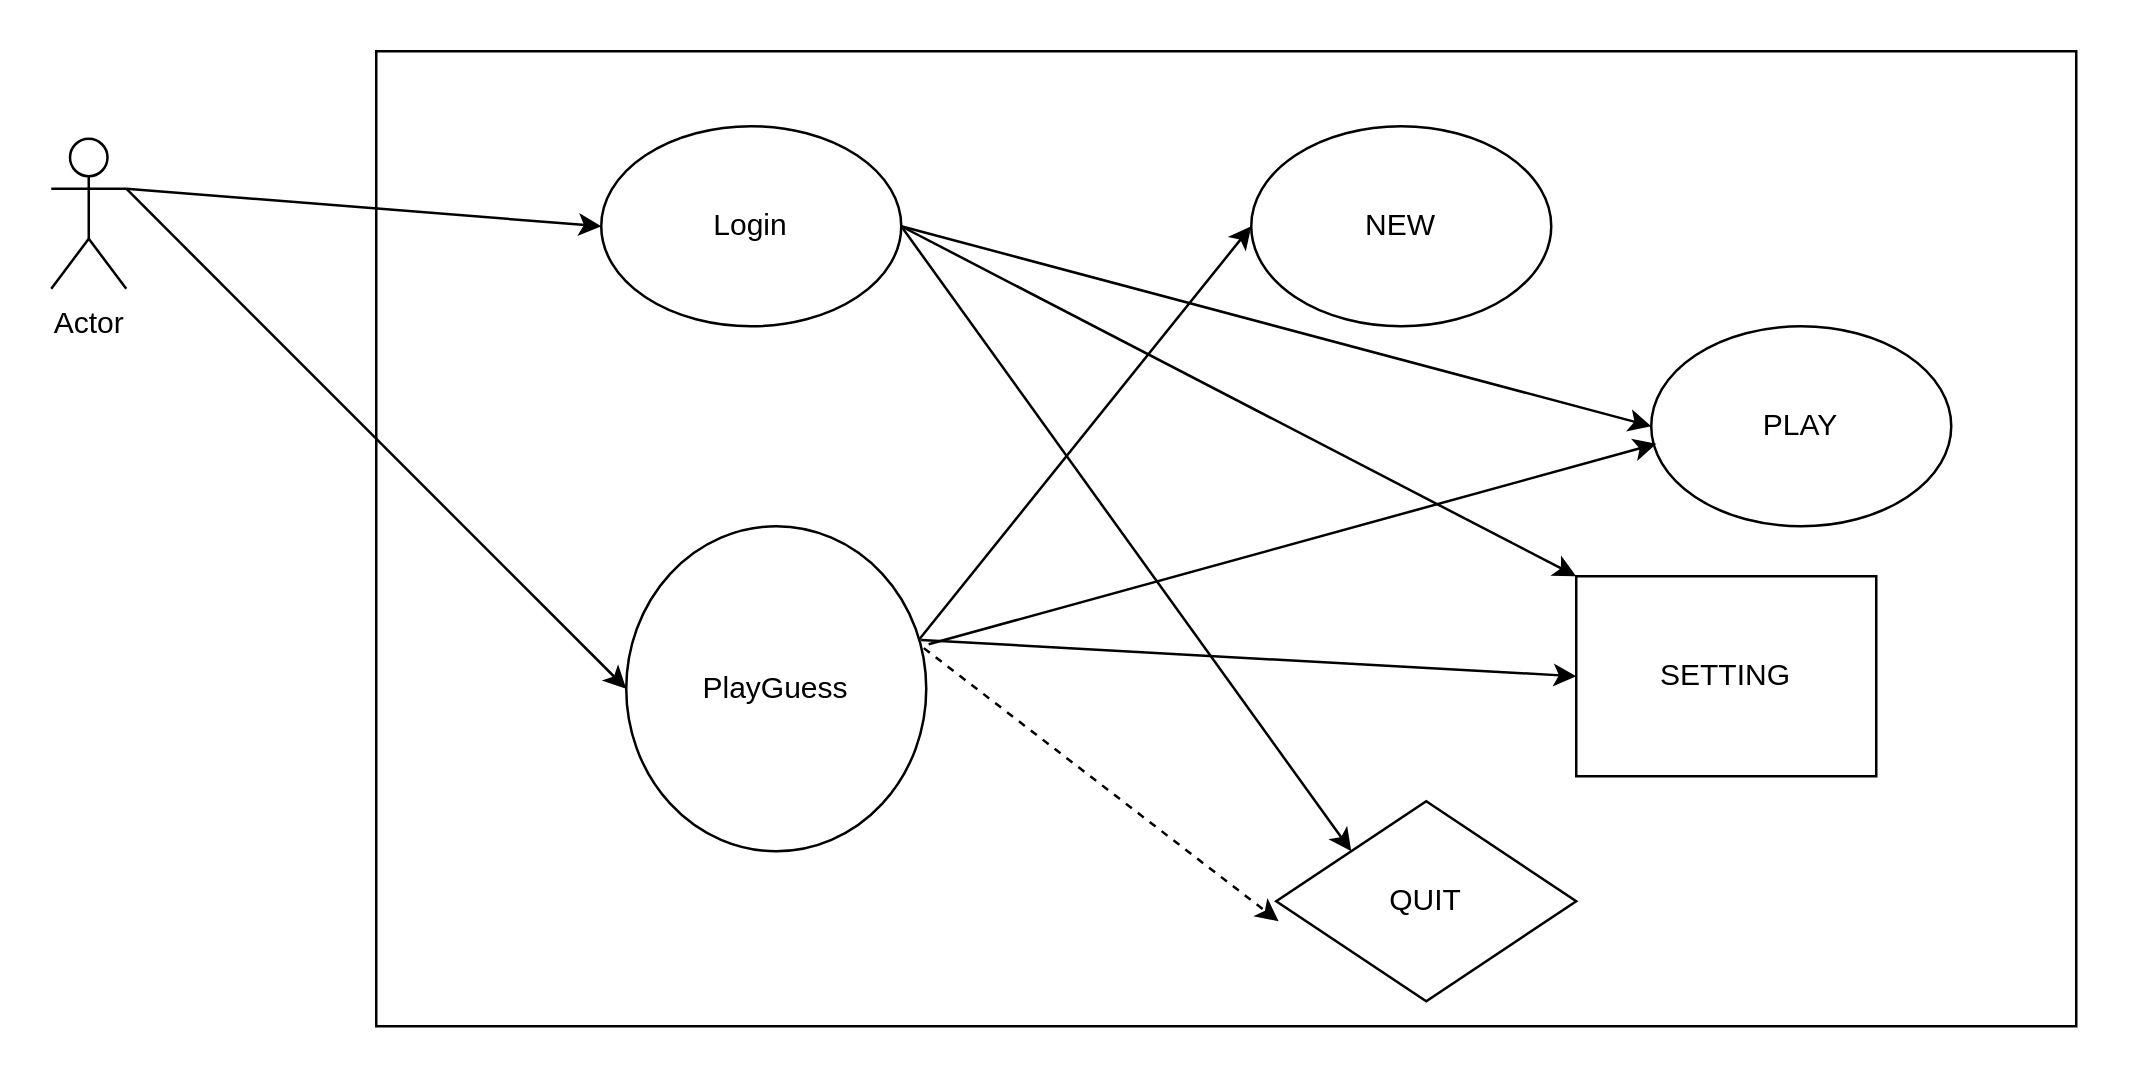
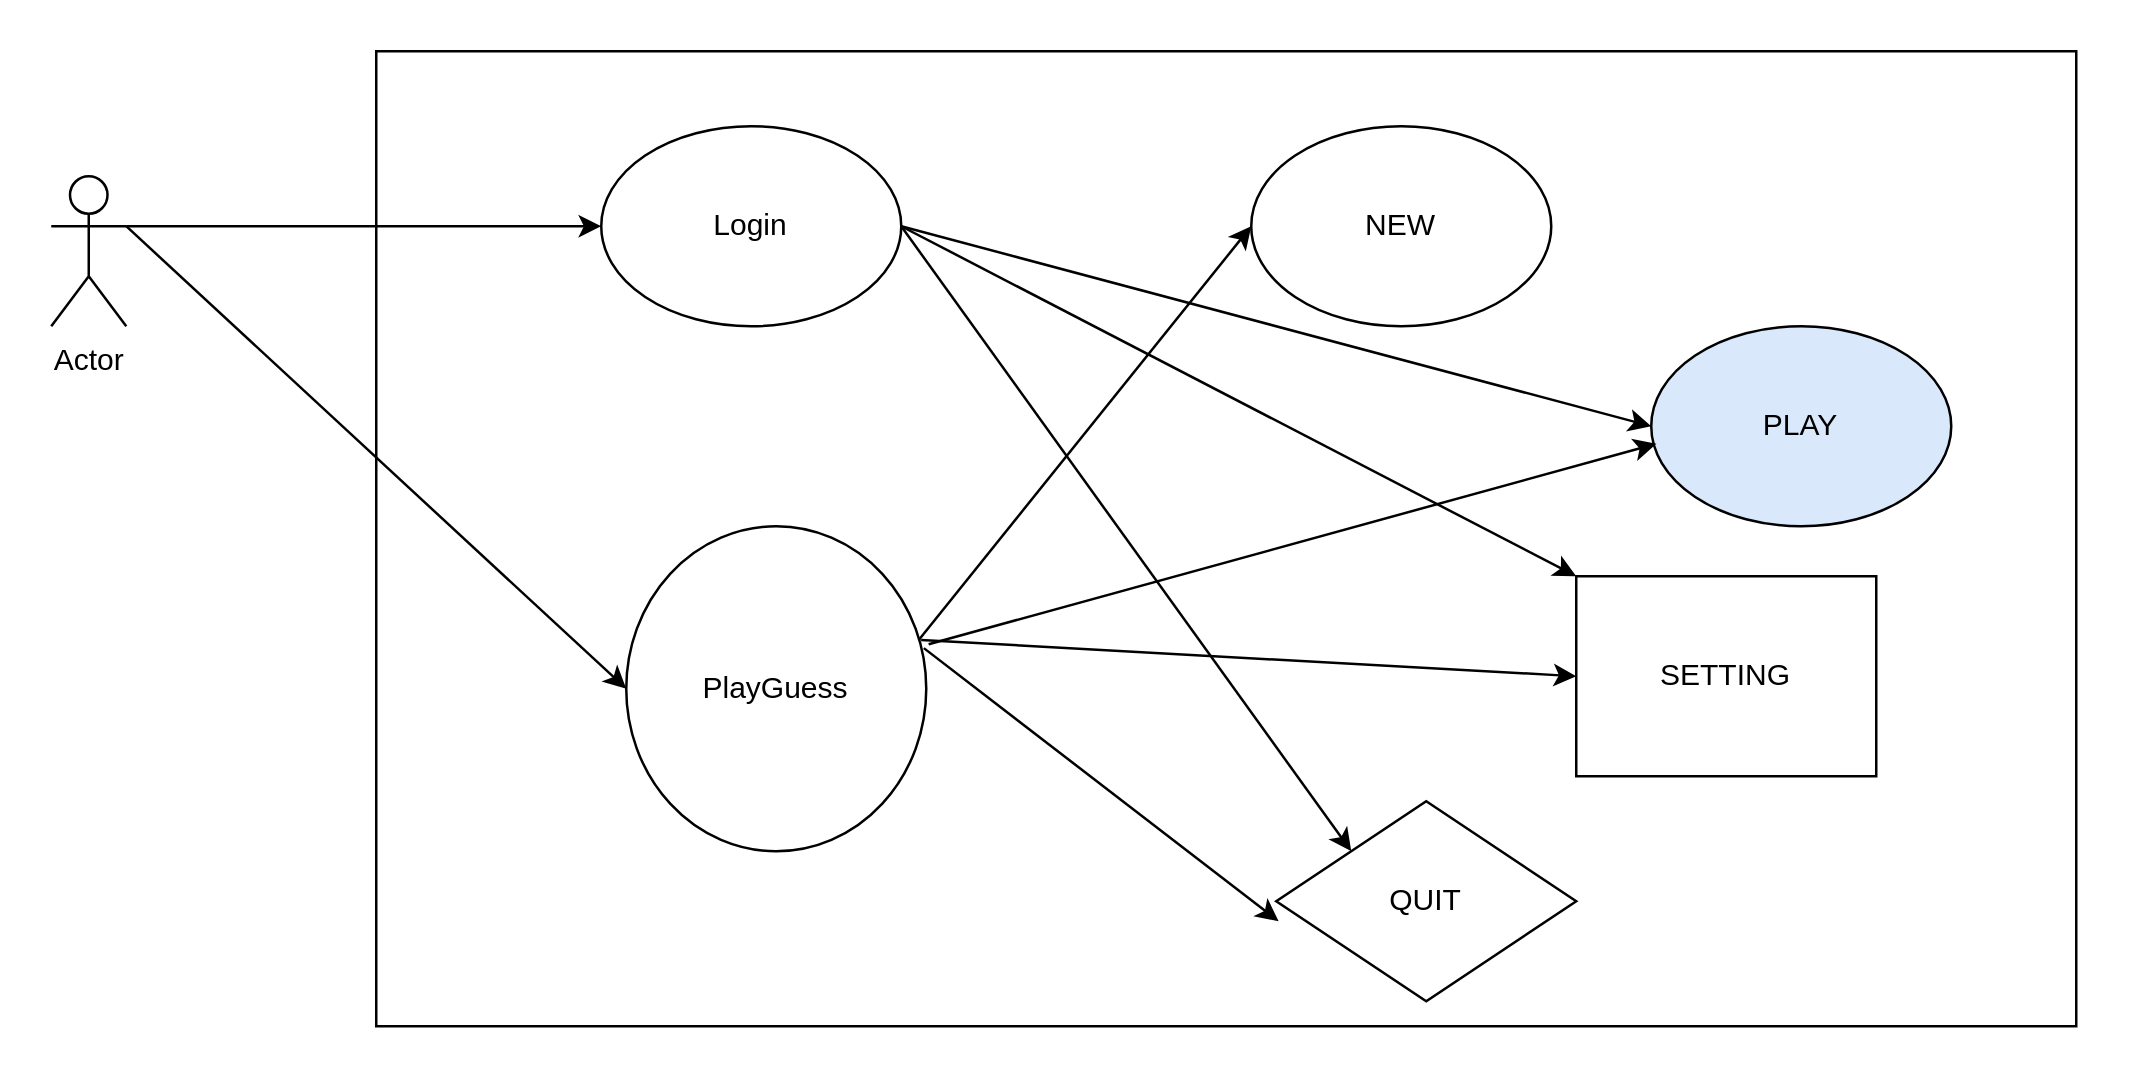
- <mxCell id="3" value="Actor" style="shape=umlActor;verticalLabelPosition=bottom;verticalAlign=top;html=1;outlineConnect=0;" parent="1" vertex="1"><mxGeometry x="20" y="55" width="30" height="60" as="geometry" /></mxCell>
+ <mxCell id="3" value="Actor" style="shape=umlActor;verticalLabelPosition=bottom;verticalAlign=top;html=1;outlineConnect=0;" parent="1" vertex="1"><mxGeometry x="20" y="70" width="30" height="60" as="geometry" /></mxCell>
- <mxCell id="5" value="PLAY" style="ellipse;whiteSpace=wrap;html=1;" parent="1" vertex="1"><mxGeometry x="660" y="130" width="120" height="80" as="geometry" /></mxCell>
+ <mxCell id="5" value="PLAY" style="ellipse;whiteSpace=wrap;html=1;fillColor=#dae8fc;" parent="1" vertex="1"><mxGeometry x="660" y="130" width="120" height="80" as="geometry" /></mxCell>
- <mxCell id="11" value="" style="endArrow=classic;html=1;rounded=0;entryX=0.008;entryY=0.6;entryDx=0;entryDy=0;entryPerimeter=0;exitX=0.992;exitY=0.375;exitDx=0;exitDy=0;exitPerimeter=0;dashed=1;" parent="1" source="13" target="7" edge="1"><mxGeometry width="50" height="50" relative="1" as="geometry"><mxPoint x="490" y="220" as="sourcePoint" /><mxPoint x="540" y="170" as="targetPoint" /></mxGeometry></mxCell>
+ <mxCell id="11" value="" style="endArrow=classic;html=1;rounded=0;entryX=0.008;entryY=0.6;entryDx=0;entryDy=0;entryPerimeter=0;exitX=0.992;exitY=0.375;exitDx=0;exitDy=0;exitPerimeter=0;" parent="1" source="13" target="7" edge="1"><mxGeometry width="50" height="50" relative="1" as="geometry"><mxPoint x="490" y="220" as="sourcePoint" /><mxPoint x="540" y="170" as="targetPoint" /></mxGeometry></mxCell>
